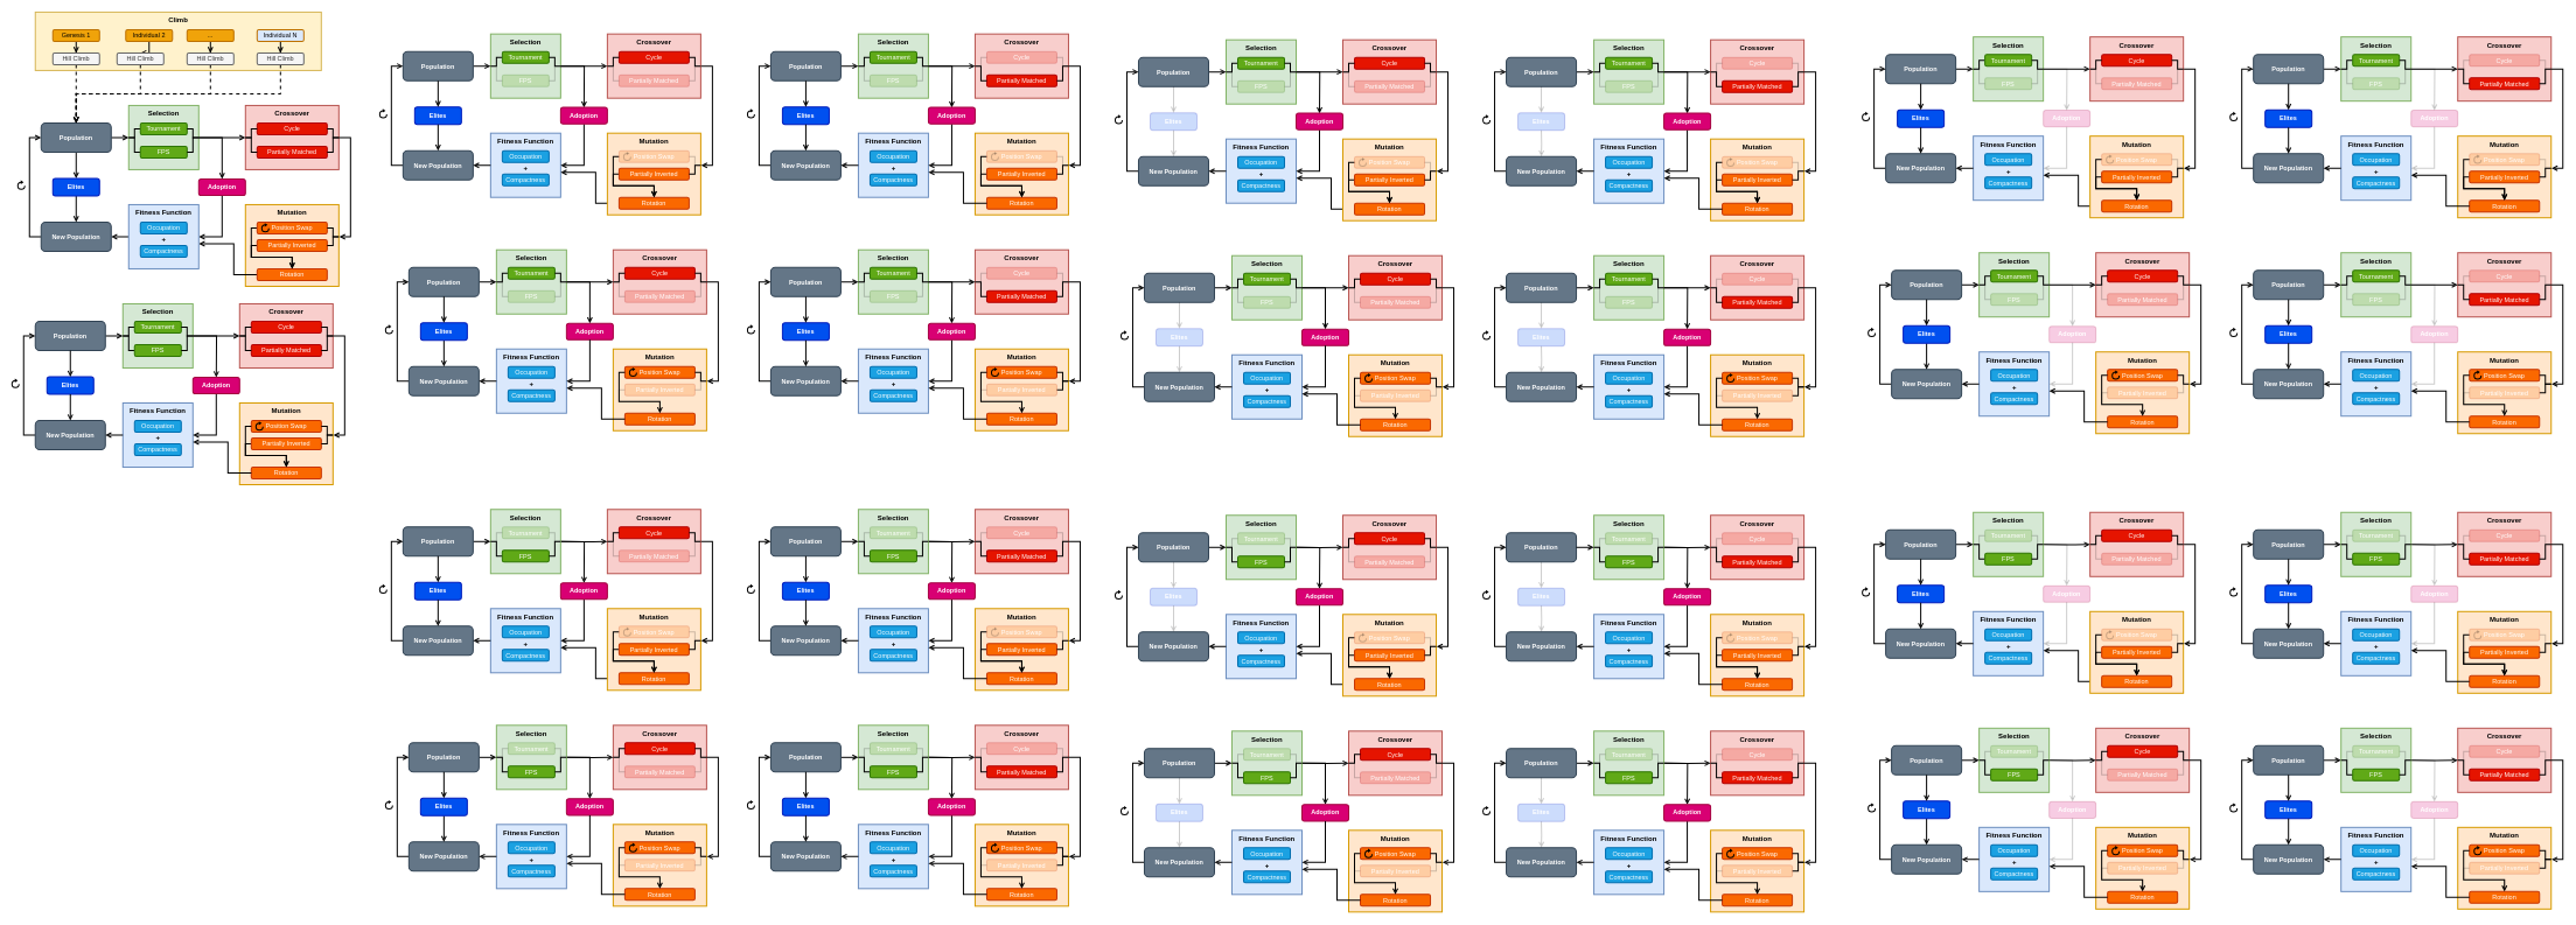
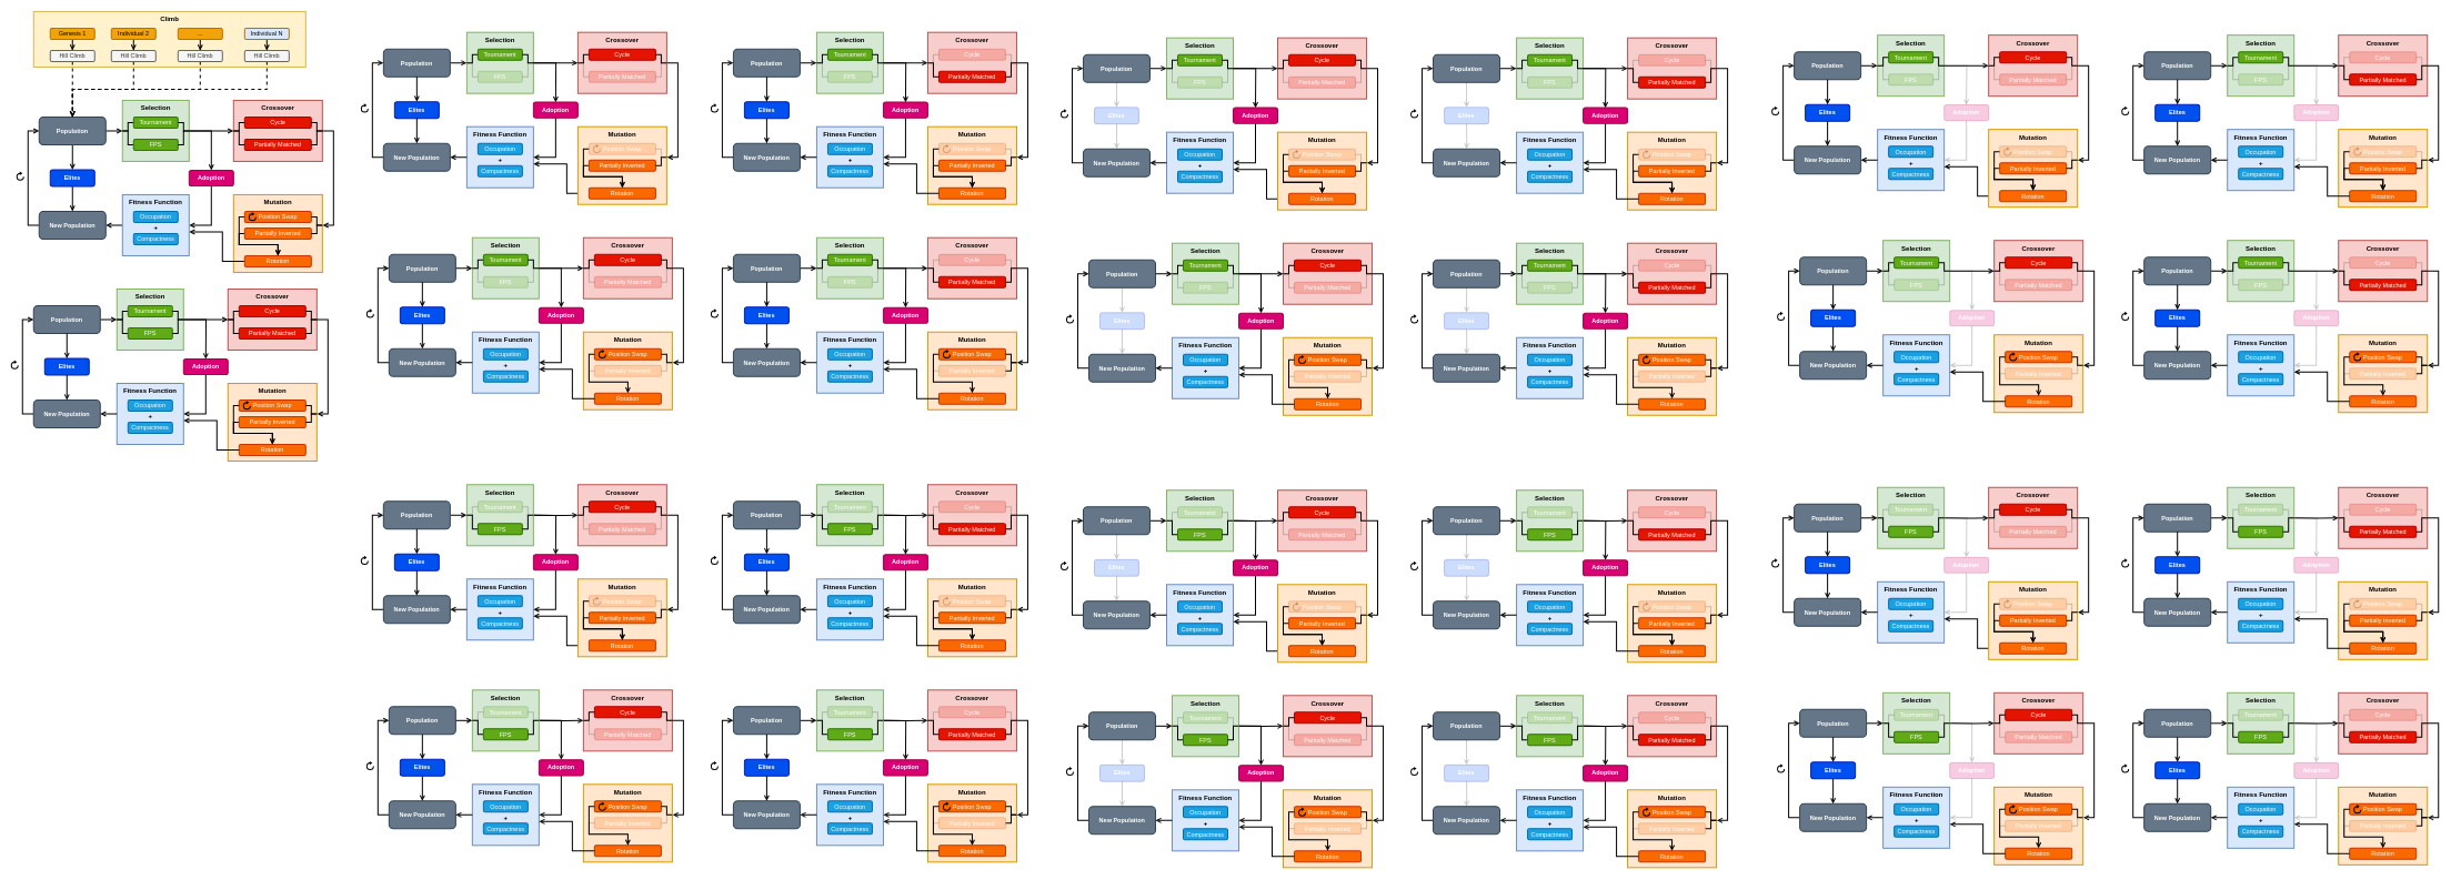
- <mxCell id="63" value="&lt;font face=&quot;Helvetica&quot;&gt;&lt;span style=&quot;font-size: 11px&quot;&gt;Individual 2&lt;/span&gt;&lt;/font&gt;" style="rounded=1;whiteSpace=wrap;html=1;fontFamily=Arial;strokeWidth=2;fillColor=#f0a30a;strokeColor=#BD7000;fontColor=#000000;" parent="1" vertex="1"><mxGeometry x="215" y="50" width="80" height="20" as="geometry" /></mxCell>
+ <mxCell id="63" value="&lt;font face=&quot;Helvetica&quot;&gt;&lt;span style=&quot;font-size: 11px&quot;&gt;Individual 2&lt;/span&gt;&lt;/font&gt;" style="rounded=1;whiteSpace=wrap;html=1;fontFamily=Arial;strokeWidth=2;fillColor=#f0a30a;strokeColor=#BD7000;fontColor=#000000;" parent="1" vertex="1"><mxGeometry x="200" y="50" width="80" height="20" as="geometry" /></mxCell>
